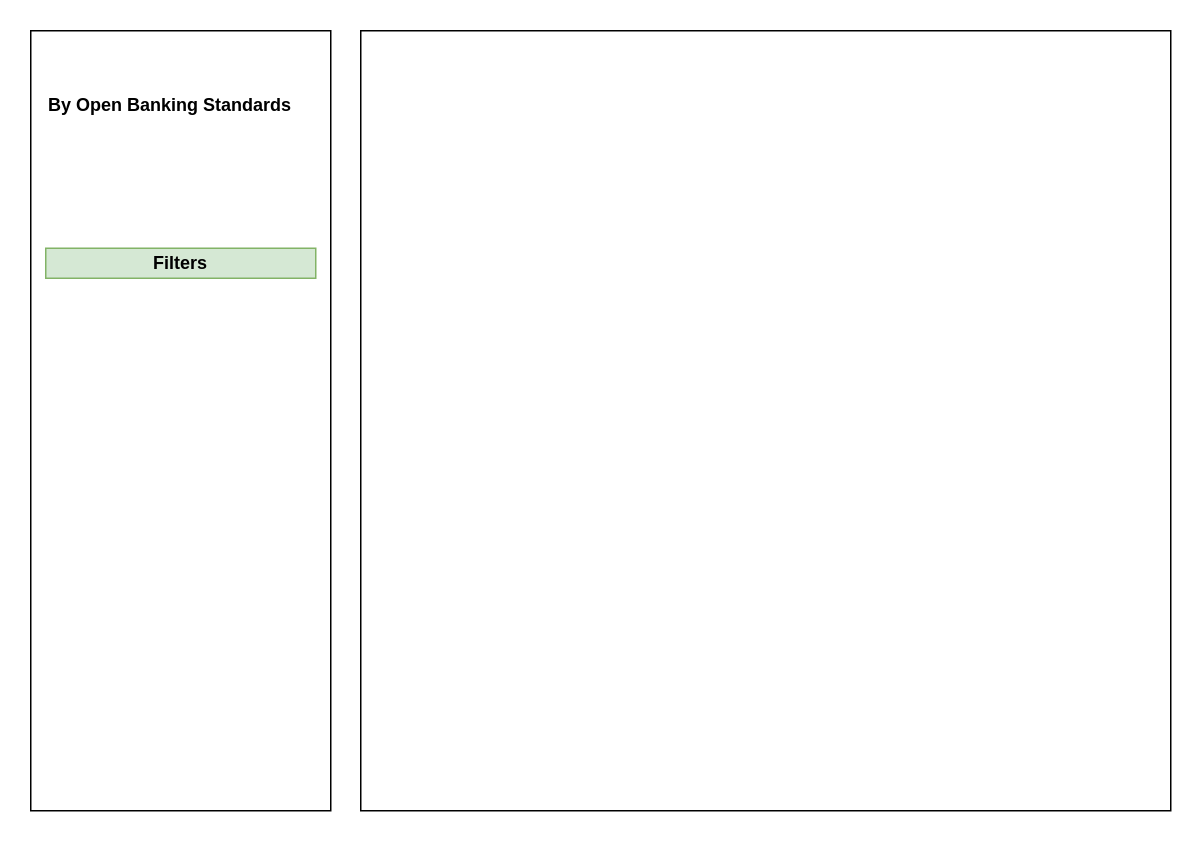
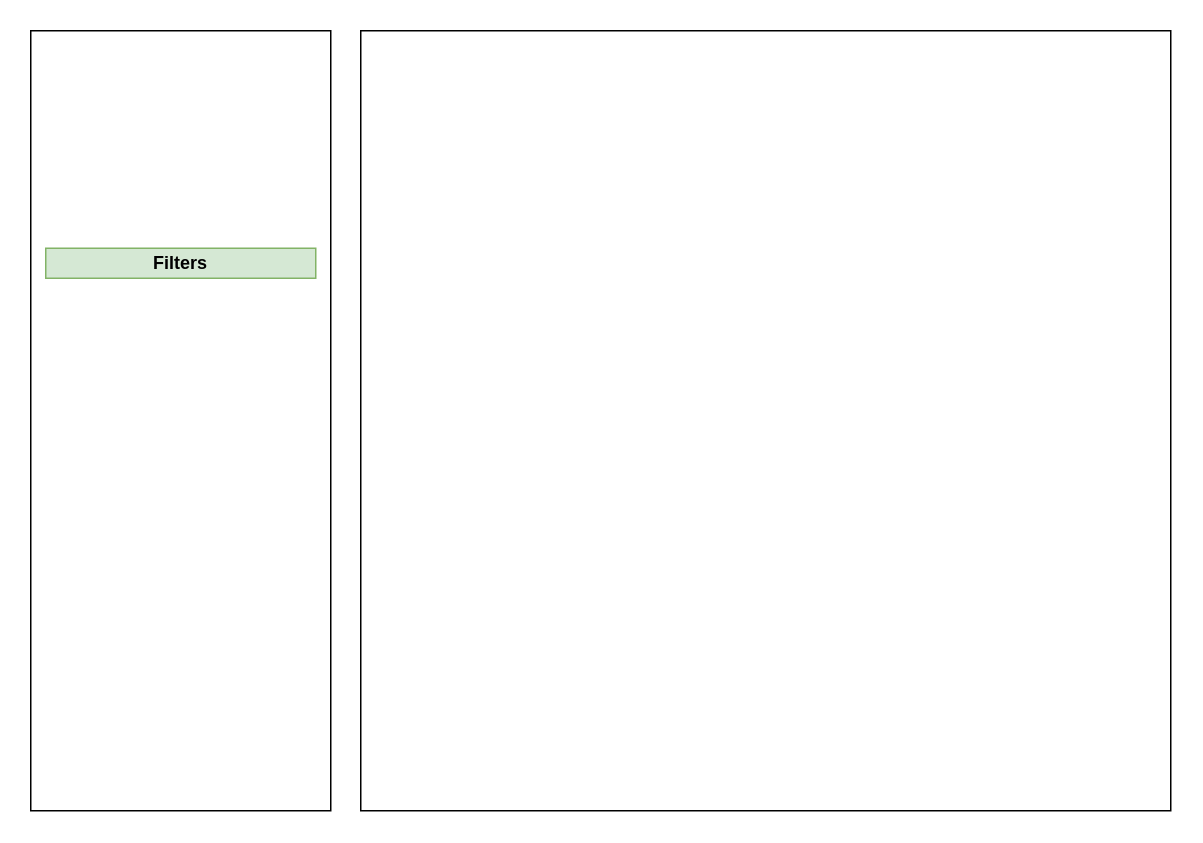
- <mxCell id="5" value="By Open Banking Standards" style="text;html=1;strokeColor=none;fillColor=none;align=left;verticalAlign=middle;whiteSpace=wrap;rounded=0;fontStyle=1" vertex="1" parent="1"><mxGeometry x="30" y="60" width="190" height="20" as="geometry" /></mxCell>
